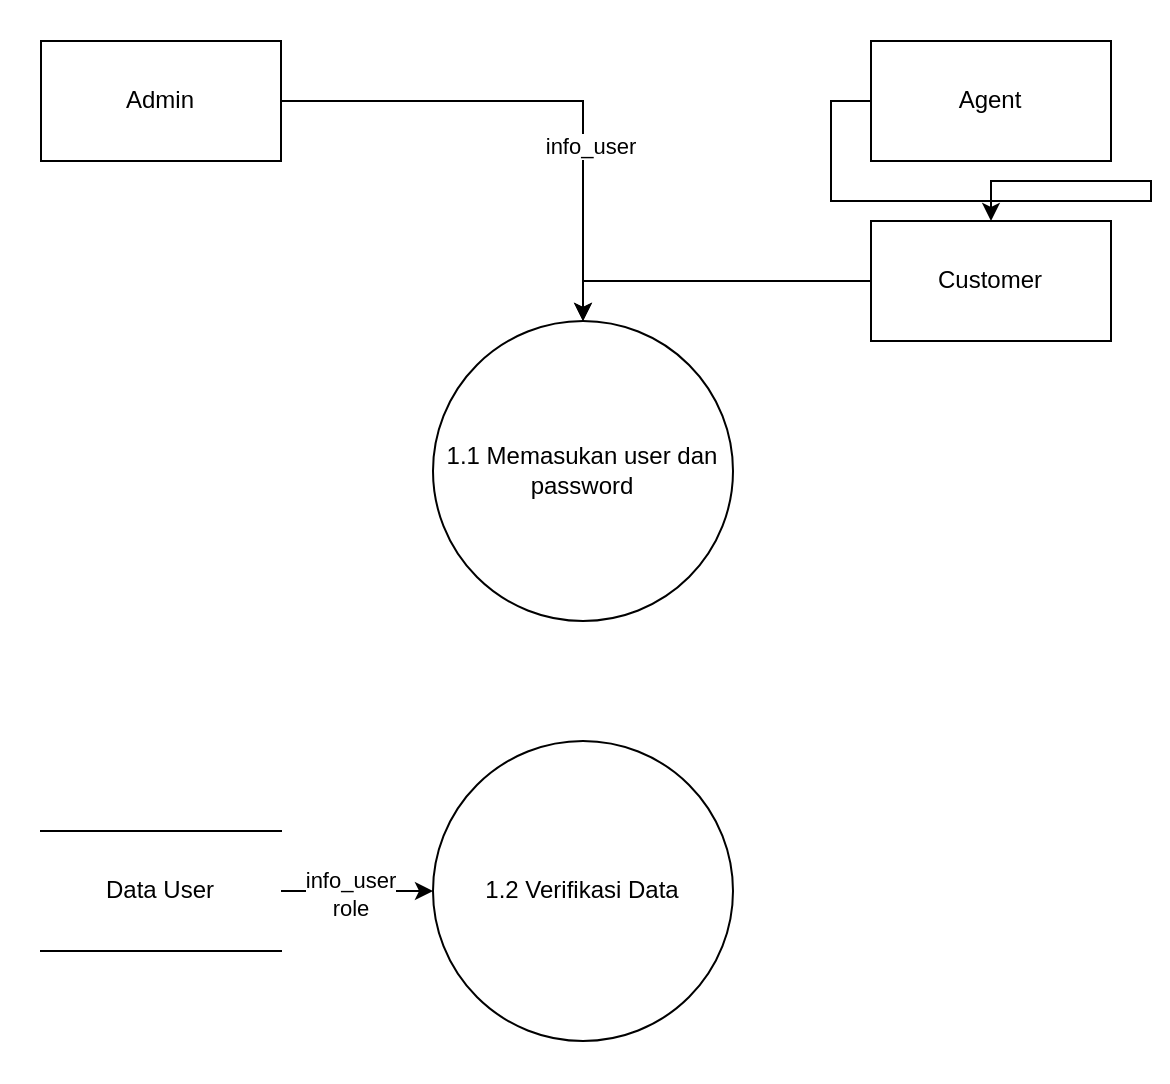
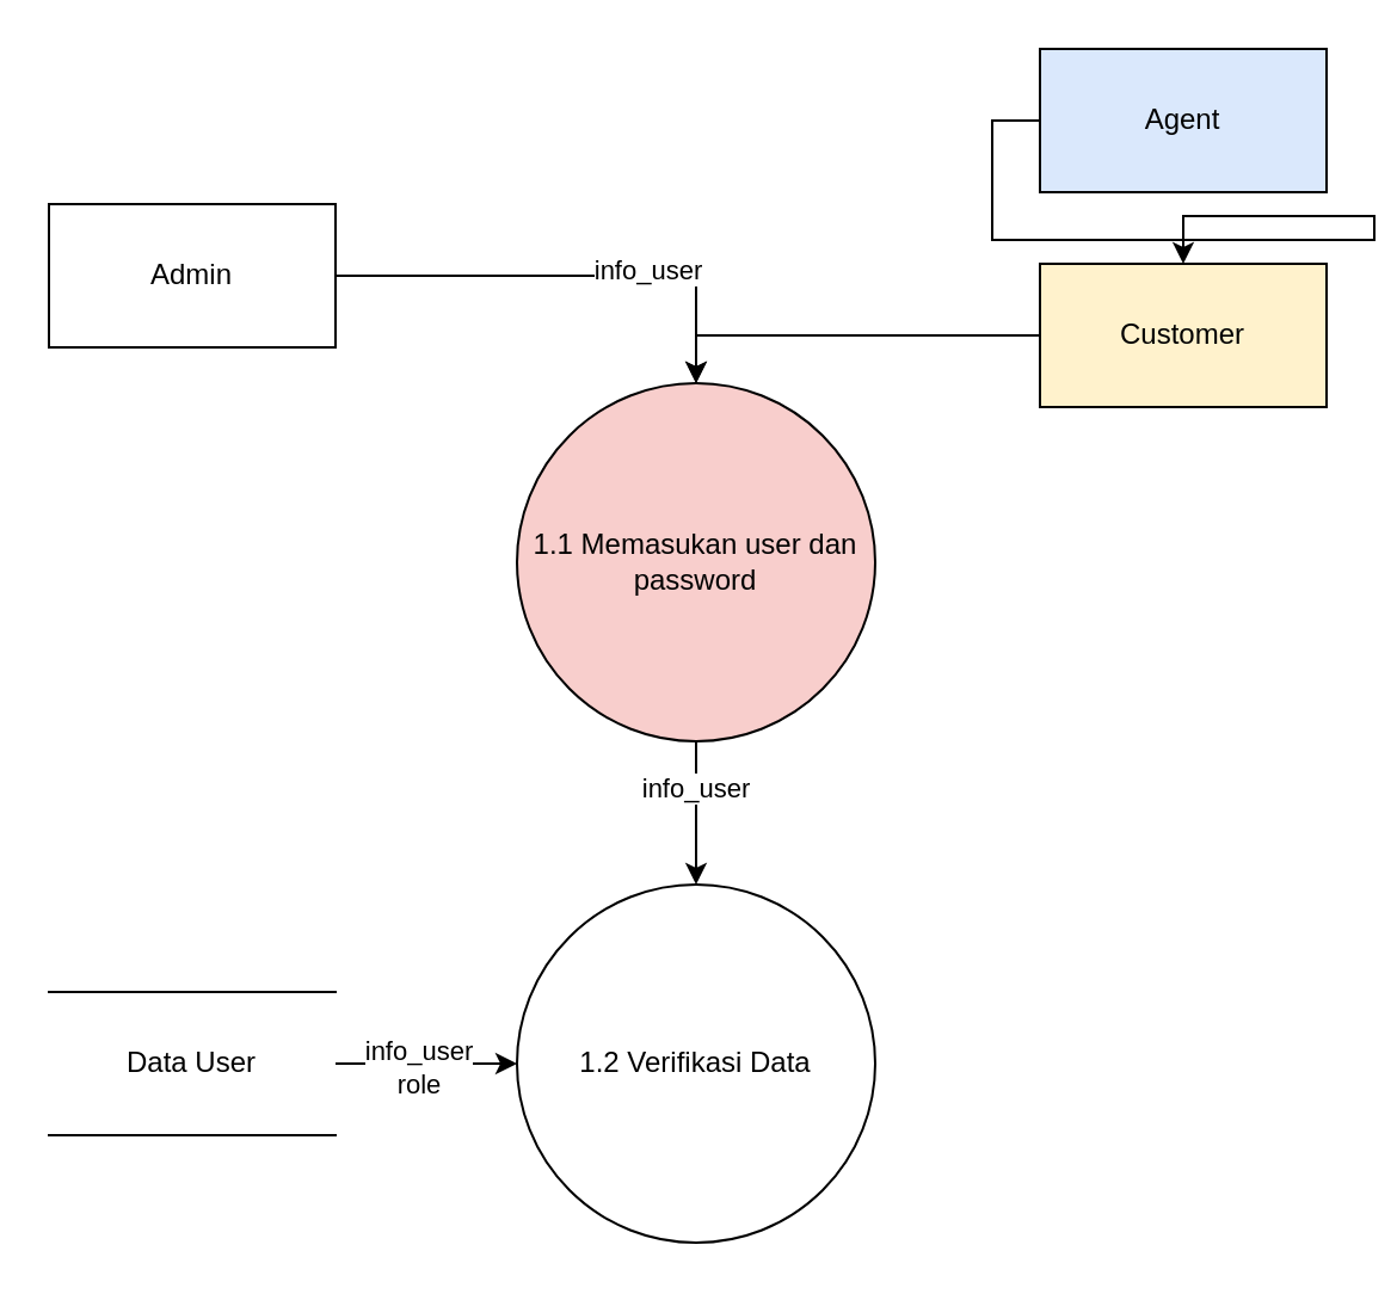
- <mxCell id="14" value="Admin" style="rounded=0;whiteSpace=wrap;html=1;" vertex="1" parent="1"><mxGeometry x="20" y="20" width="120" height="60" as="geometry" /></mxCell>
+ <mxCell id="14" value="Admin" style="rounded=0;whiteSpace=wrap;html=1;" vertex="1" parent="1"><mxGeometry x="20" y="85" width="120" height="60" as="geometry" /></mxCell>
- <mxCell id="6" value="Agent" style="rounded=0;whiteSpace=wrap;html=1;" vertex="1" parent="1"><mxGeometry x="435" y="20" width="120" height="60" as="geometry" /></mxCell>
+ <mxCell id="6" value="Agent" style="rounded=0;whiteSpace=wrap;html=1;fillColor=#dae8fc;" vertex="1" parent="1"><mxGeometry x="435" y="20" width="120" height="60" as="geometry" /></mxCell>
- <mxCell id="11" value="Customer" style="rounded=0;whiteSpace=wrap;html=1;" vertex="1" parent="1"><mxGeometry x="435" y="110" width="120" height="60" as="geometry" /></mxCell>
+ <mxCell id="11" value="Customer" style="rounded=0;whiteSpace=wrap;html=1;fillColor=#fff2cc;" vertex="1" parent="1"><mxGeometry x="435" y="110" width="120" height="60" as="geometry" /></mxCell>
- <mxCell id="4" value="1.1 Memasukan user dan password" style="ellipse;whiteSpace=wrap;html=1;aspect=fixed;" vertex="1" parent="1"><mxGeometry x="216" y="160" width="150" height="150" as="geometry" /></mxCell>
+ <mxCell id="4" value="1.1 Memasukan user dan password" style="ellipse;whiteSpace=wrap;html=1;aspect=fixed;fillColor=#f8cecc;" vertex="1" parent="1"><mxGeometry x="216" y="160" width="150" height="150" as="geometry" /></mxCell>
+ <mxCell id="2" style="edgeStyle=orthogonalEdgeStyle;rounded=0;orthogonalLoop=1;jettySize=auto;html=1;exitX=0.5;exitY=1;exitDx=0;exitDy=0;entryX=0.5;entryY=0;entryDx=0;entryDy=0;" edge="1" parent="1" source="4" target="15"><mxGeometry relative="1" as="geometry" /></mxCell>
+ <mxCell id="3" value="info_user" style="edgeLabel;html=1;align=center;verticalAlign=middle;resizable=0;points=[];" vertex="1" connectable="0" parent="2"><mxGeometry x="-0.367" y="-1" relative="1" as="geometry"><mxPoint as="offset" /></mxGeometry></mxCell>
